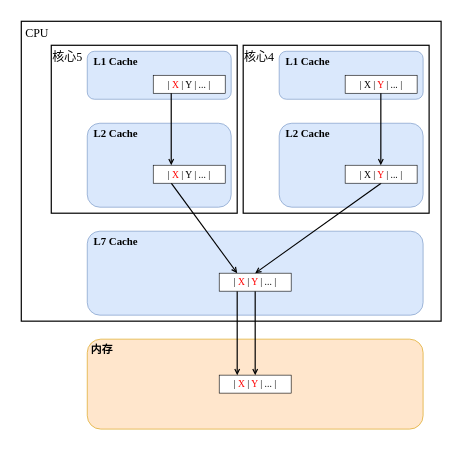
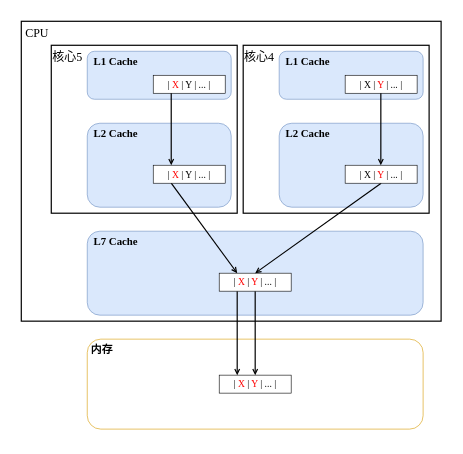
- <mxCell id="5" value="&lt;font face=&quot;Comic Sans MS&quot;&gt;&lt;span style=&quot;font-size: 18px;&quot;&gt;&lt;b&gt;&amp;nbsp;内存&lt;/b&gt;&lt;/span&gt;&lt;/font&gt;" style="rounded=1;whiteSpace=wrap;html=1;fillColor=#ffe6cc;strokeColor=#d79b00;align=left;verticalAlign=top;" vertex="1" parent="1"><mxGeometry x="145" y="565" width="560" height="150" as="geometry" /></mxCell>
+ <mxCell id="5" value="&lt;font face=&quot;Comic Sans MS&quot;&gt;&lt;span style=&quot;font-size: 18px;&quot;&gt;&lt;b&gt;&amp;nbsp;内存&lt;/b&gt;&lt;/span&gt;&lt;/font&gt;" style="rounded=1;whiteSpace=wrap;html=1;fillColor=#ffffff;strokeColor=#d79b00;align=left;verticalAlign=top;" vertex="1" parent="1"><mxGeometry x="145" y="565" width="560" height="150" as="geometry" /></mxCell>
